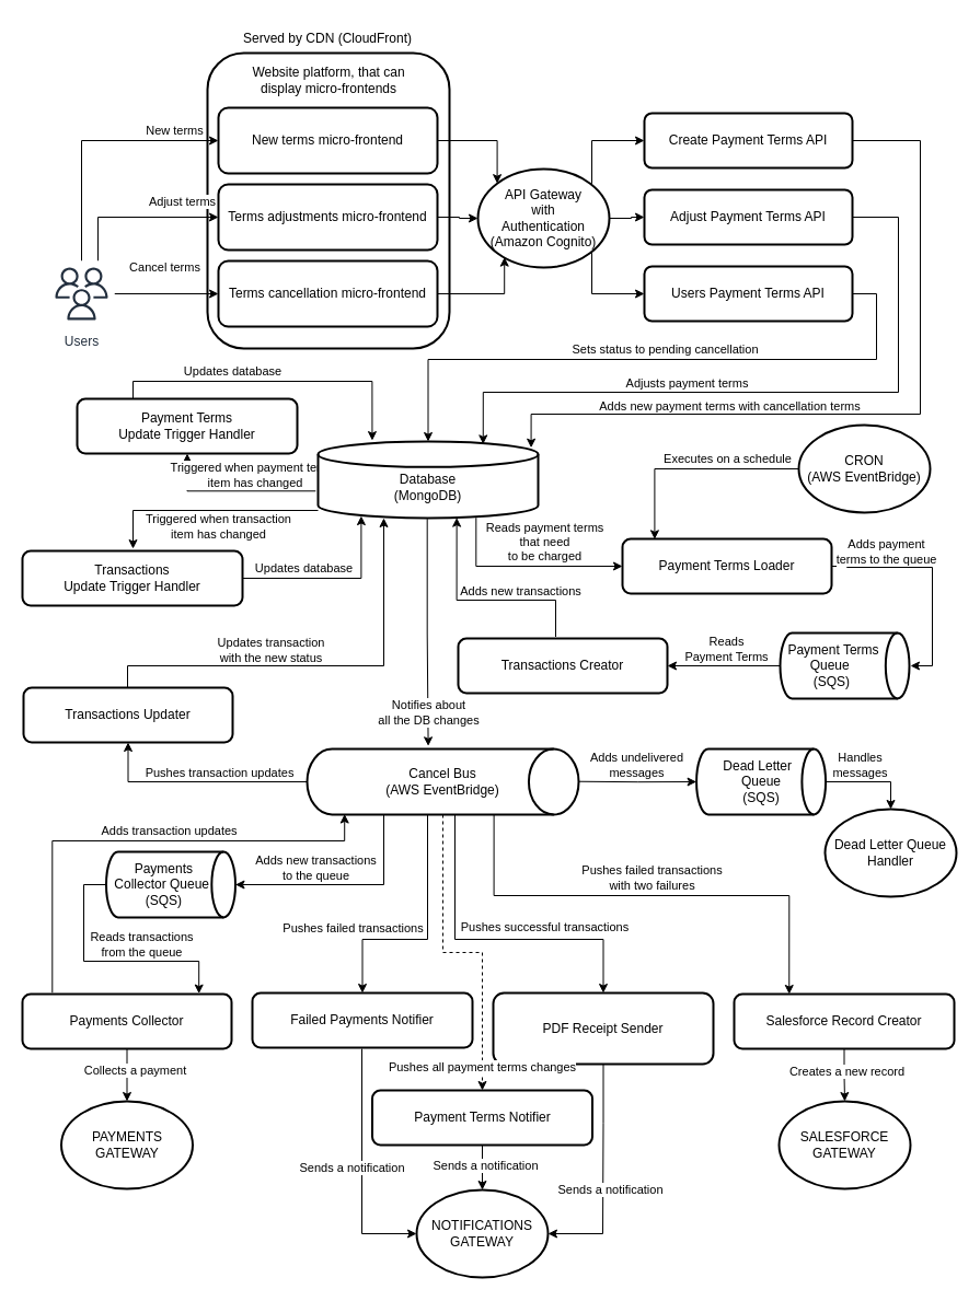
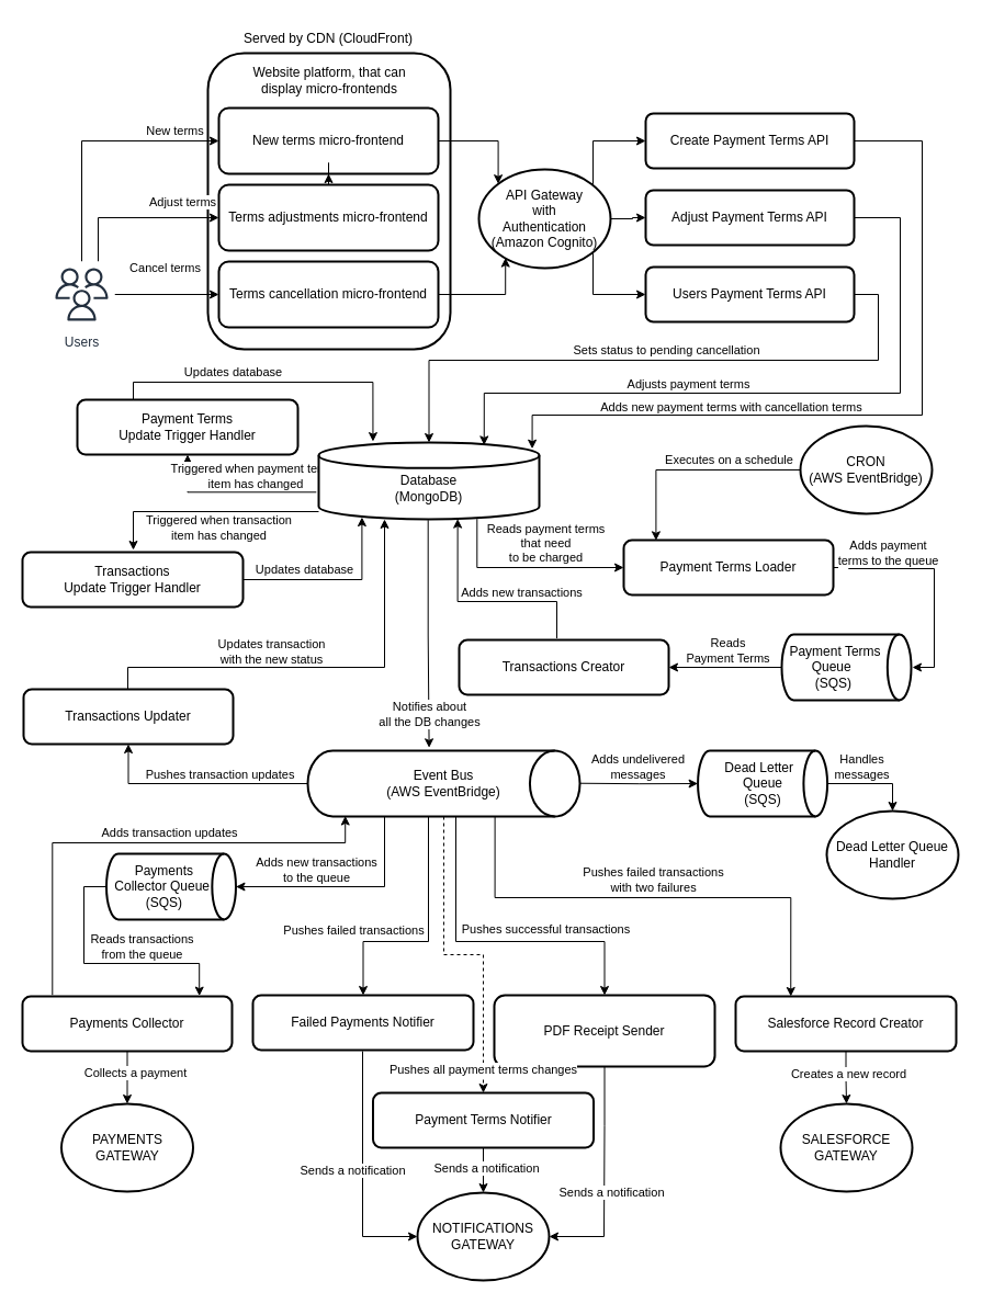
- <mxCell id="23" style="edgeStyle=orthogonalEdgeStyle;rounded=0;orthogonalLoop=1;jettySize=auto;html=1;entryX=0;entryY=0.5;entryDx=0;entryDy=0;" edge="1" parent="1" source="24" target="79"><mxGeometry relative="1" as="geometry" /></mxCell>
+ <mxCell id="23" style="edgeStyle=orthogonalEdgeStyle;rounded=0;orthogonalLoop=1;jettySize=auto;html=1;" edge="1" parent="1" source="24" target="22"><mxGeometry relative="1" as="geometry" /></mxCell>
- <mxCell id="96" value="Cancel Bus&lt;br&gt;(AWS EventBridge)" style="strokeWidth=2;html=1;shape=mxgraph.flowchart.direct_data;whiteSpace=wrap;" vertex="1" parent="1"><mxGeometry x="280" y="684" width="248" height="60" as="geometry" /></mxCell>
+ <mxCell id="96" value="Event Bus&lt;br&gt;(AWS EventBridge)" style="strokeWidth=2;html=1;shape=mxgraph.flowchart.direct_data;whiteSpace=wrap;" vertex="1" parent="1"><mxGeometry x="280" y="684" width="248" height="60" as="geometry" /></mxCell>
